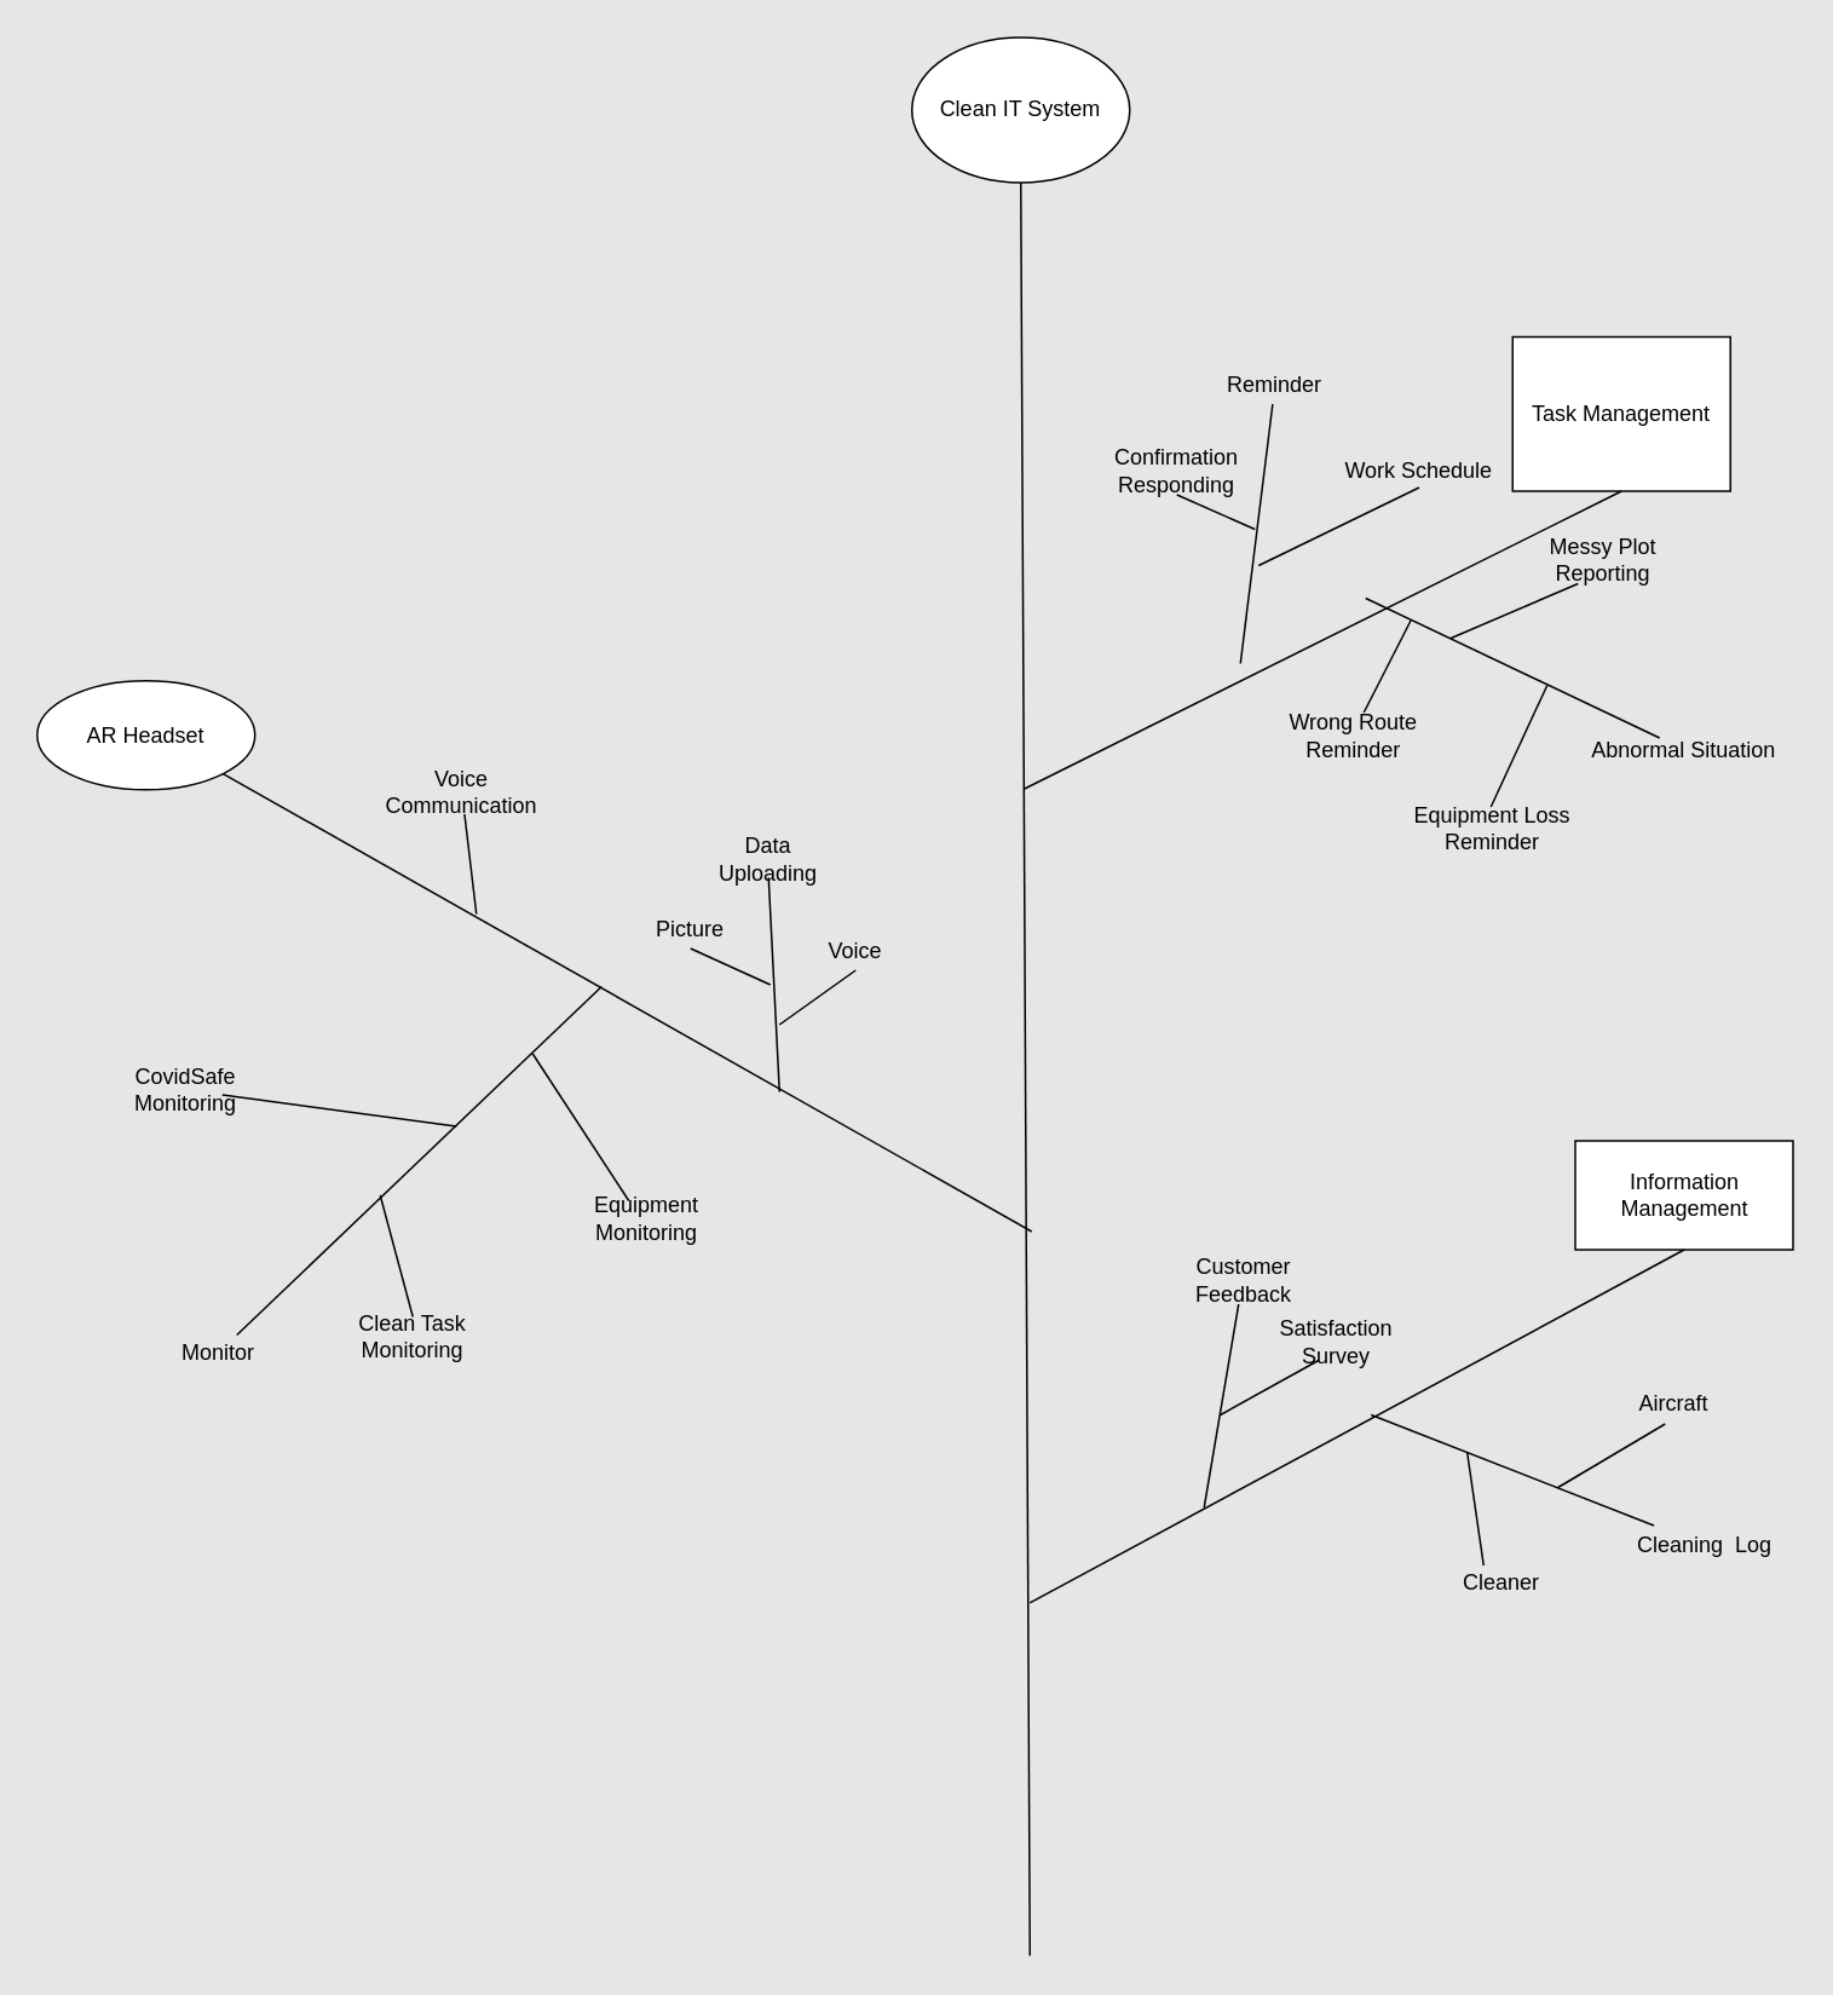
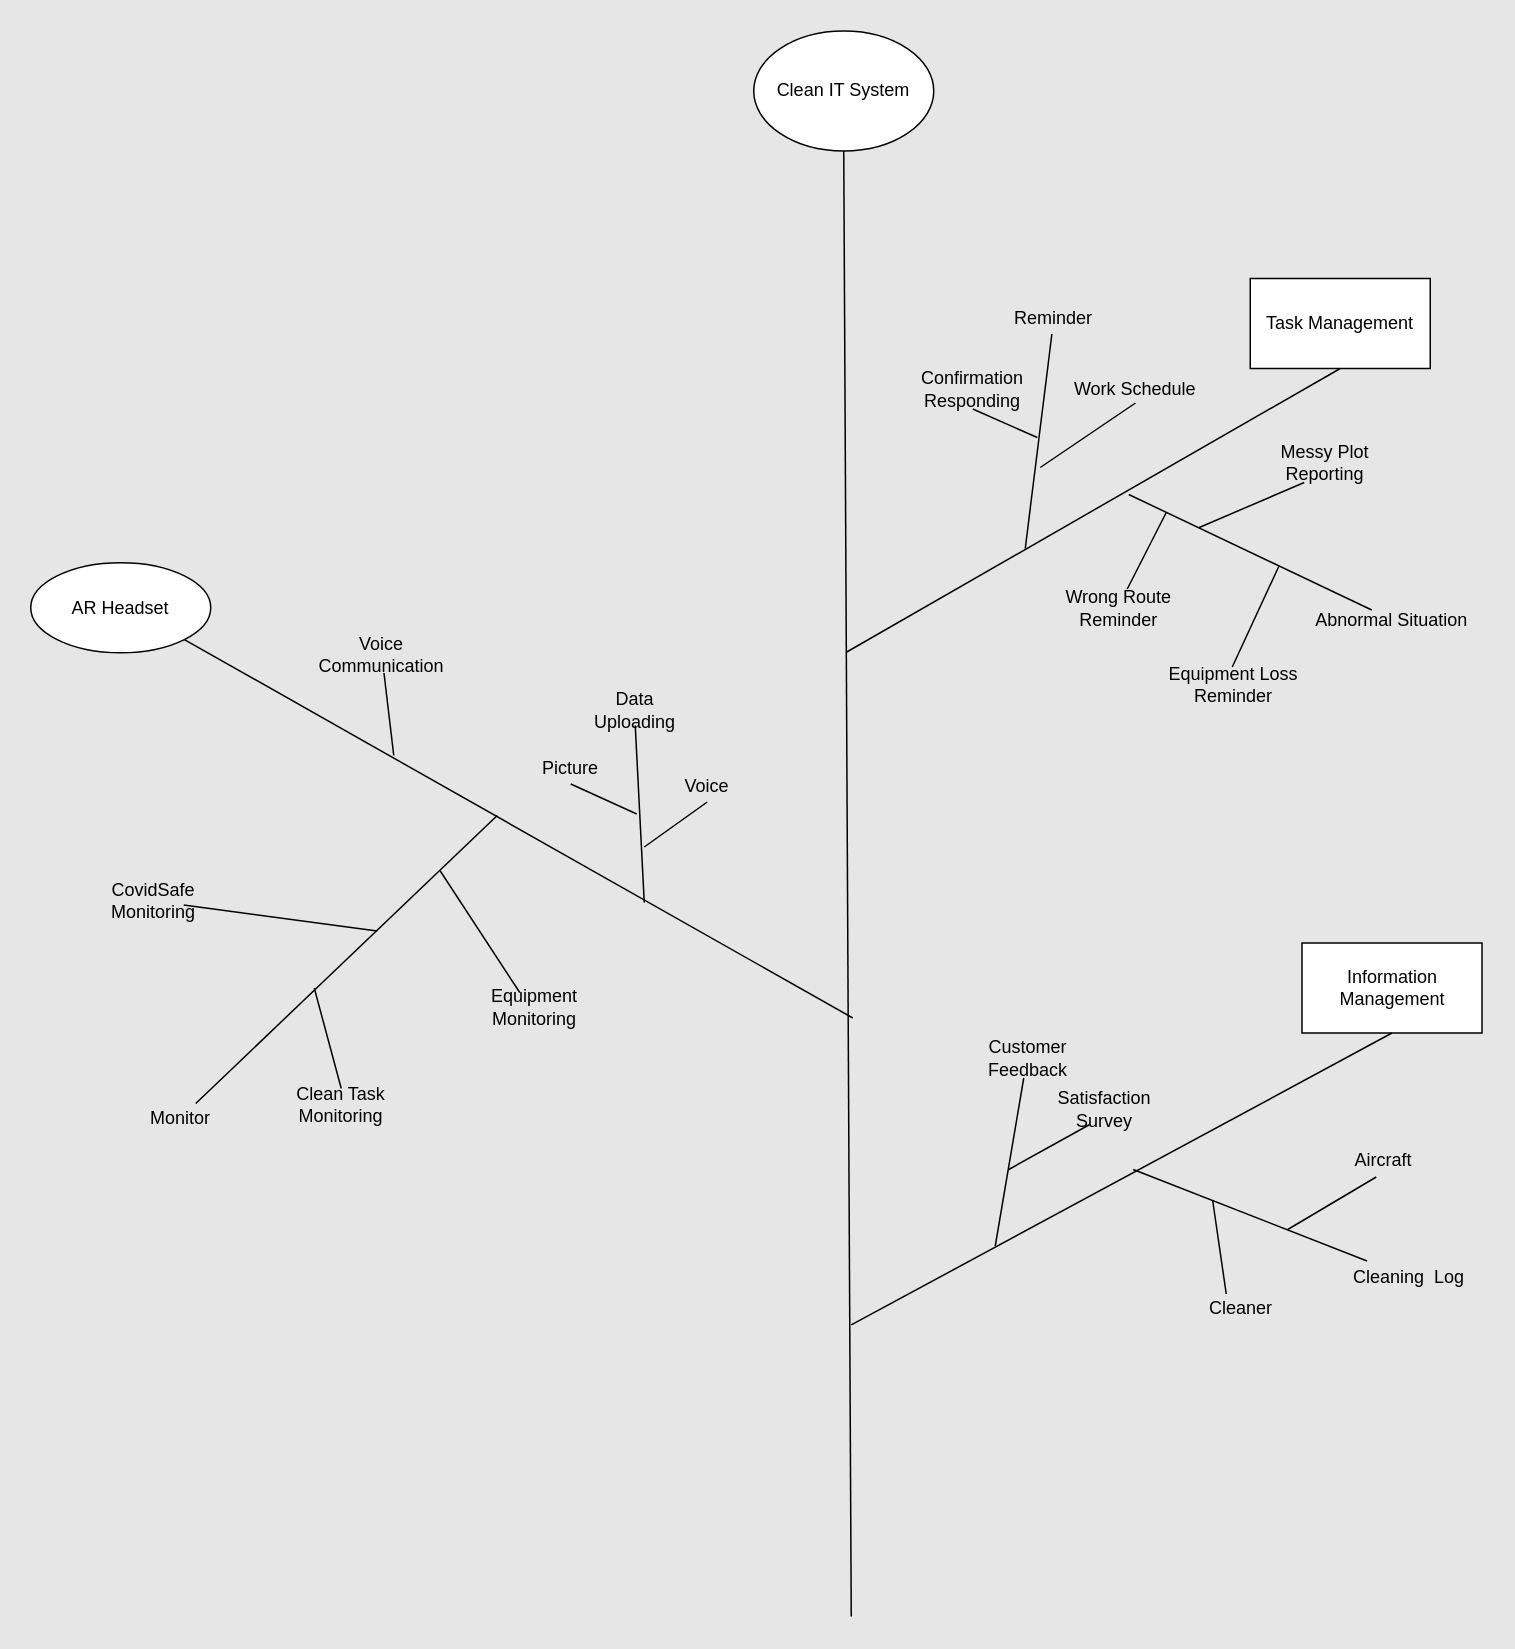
- <mxCell id="4" value="Task Management" style="rounded=0;whiteSpace=wrap;html=1;" vertex="1" parent="1"><mxGeometry x="833" y="185" width="120" height="85" as="geometry" /></mxCell>
+ <mxCell id="4" value="Task Management" style="rounded=0;whiteSpace=wrap;html=1;" vertex="1" parent="1"><mxGeometry x="833" y="185" width="120" height="60" as="geometry" /></mxCell>
- <mxCell id="9" value="Work Schedule" style="text;html=1;strokeColor=none;fillColor=none;align=center;verticalAlign=middle;whiteSpace=wrap;rounded=0;" vertex="1" parent="1"><mxGeometry x="736" y="250" width="91" height="18" as="geometry" /></mxCell>
+ <mxCell id="9" value="Work Schedule" style="text;html=1;strokeColor=none;fillColor=none;align=center;verticalAlign=middle;whiteSpace=wrap;rounded=0;" vertex="1" parent="1"><mxGeometry x="711" y="250" width="91" height="18" as="geometry" /></mxCell>
